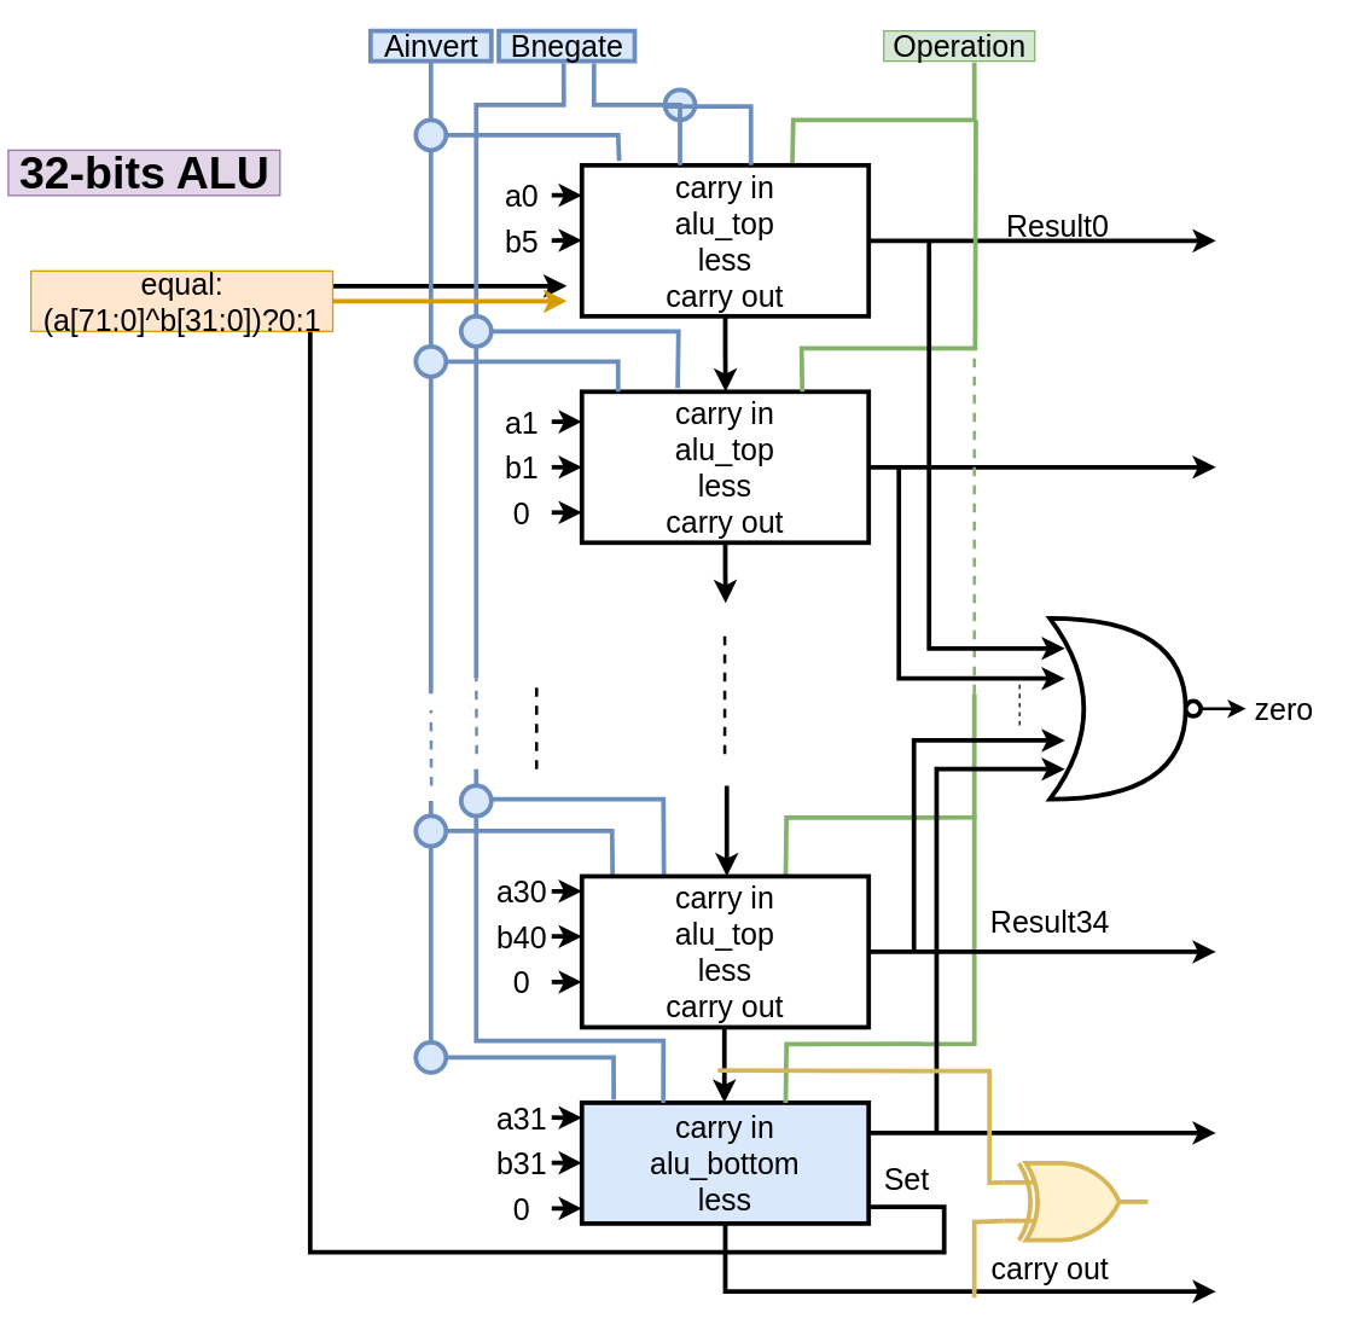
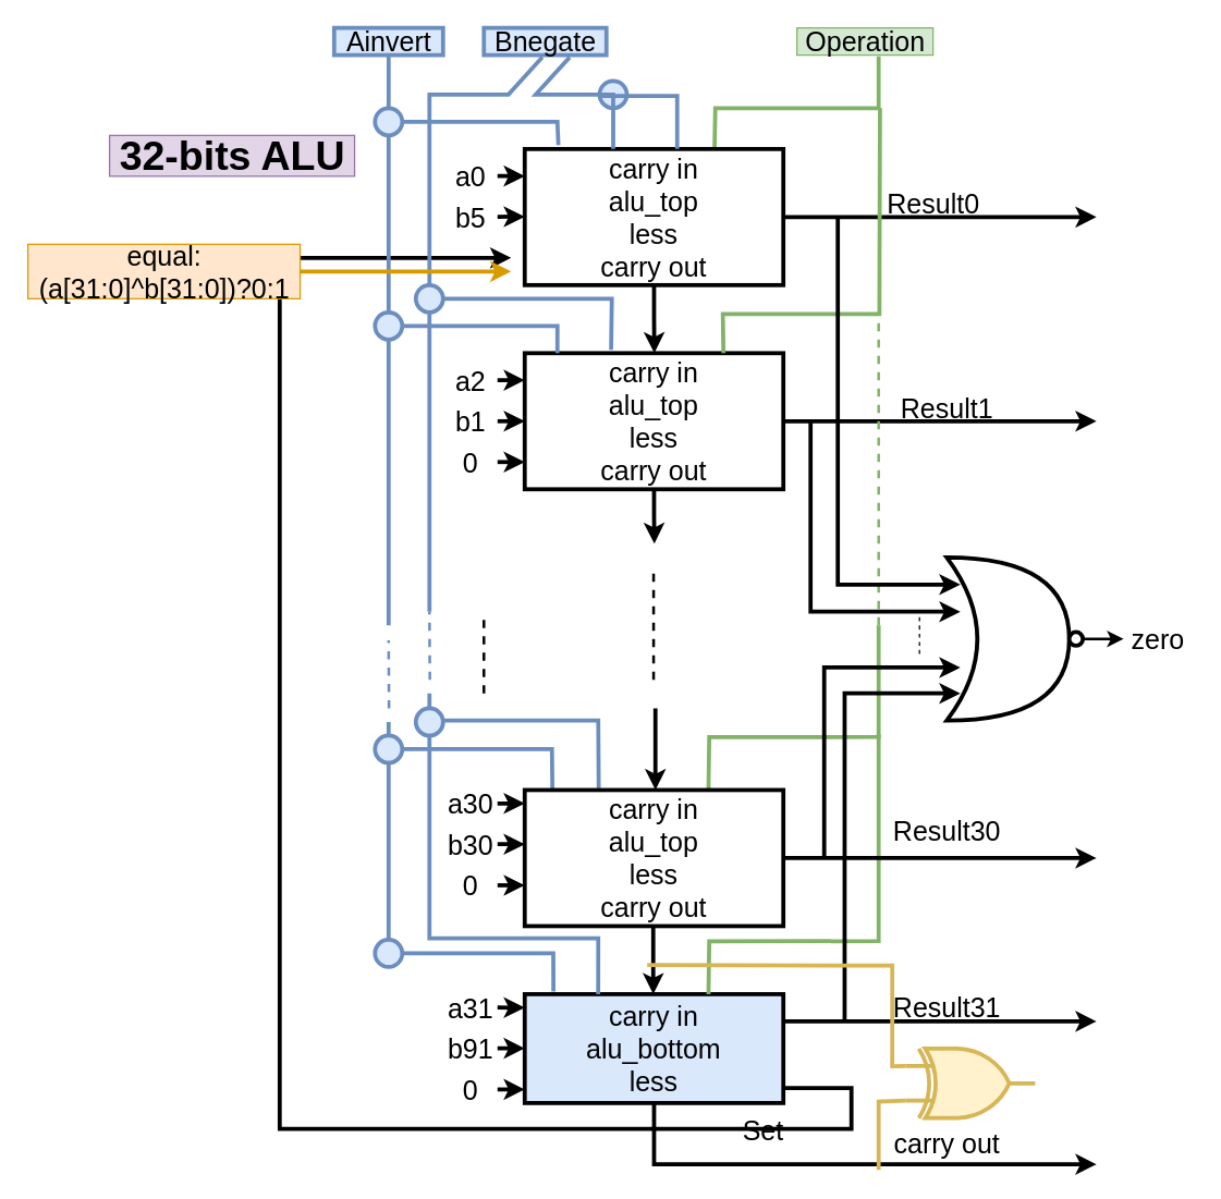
- <mxCell id="18" value="&lt;font style=&quot;font-size: 20px&quot;&gt;Bnegate&lt;/font&gt;" style="text;html=1;align=center;verticalAlign=middle;resizable=0;points=[];autosize=1;fillColor=#dae8fc;strokeColor=#6c8ebf;strokeWidth=3;" vertex="1" parent="1"><mxGeometry x="330" y="20" width="90" height="20" as="geometry" /></mxCell>
+ <mxCell id="18" value="&lt;font style=&quot;font-size: 20px&quot;&gt;Bnegate&lt;/font&gt;" style="text;html=1;align=center;verticalAlign=middle;resizable=0;points=[];autosize=1;fillColor=#dae8fc;strokeColor=#6c8ebf;strokeWidth=3;" vertex="1" parent="1"><mxGeometry x="355" y="20" width="90" height="20" as="geometry" /></mxCell>
- <mxCell id="93" value="&lt;font style=&quot;font-size: 30px&quot;&gt;&lt;b&gt;32-bits ALU&lt;/b&gt;&lt;/font&gt;" style="text;html=1;align=center;verticalAlign=middle;resizable=0;points=[];autosize=1;fillColor=#e1d5e7;strokeColor=#9673a6;" vertex="1" parent="1"><mxGeometry x="5" y="99" width="180" height="30" as="geometry" /></mxCell>
+ <mxCell id="93" value="&lt;font style=&quot;font-size: 30px&quot;&gt;&lt;b&gt;32-bits ALU&lt;/b&gt;&lt;/font&gt;" style="text;html=1;align=center;verticalAlign=middle;resizable=0;points=[];autosize=1;fillColor=#e1d5e7;strokeColor=#9673a6;" vertex="1" parent="1"><mxGeometry x="80" y="99" width="180" height="30" as="geometry" /></mxCell>
- <mxCell id="76" value="&lt;font style=&quot;font-size: 20px&quot;&gt;Result0&lt;/font&gt;" style="text;html=1;align=center;verticalAlign=middle;resizable=0;points=[];autosize=1;" vertex="1" parent="1"><mxGeometry x="660" y="139" width="80" height="20" as="geometry" /></mxCell>
+ <mxCell id="76" value="&lt;font style=&quot;font-size: 20px&quot;&gt;Result0&lt;/font&gt;" style="text;html=1;align=center;verticalAlign=middle;resizable=0;points=[];autosize=1;" vertex="1" parent="1"><mxGeometry x="645" y="139" width="80" height="20" as="geometry" /></mxCell>
- <mxCell id="95" value="&lt;font style=&quot;font-size: 20px&quot;&gt;equal:&lt;br&gt;(a[71:0]^b[31:0])?0:1&lt;br&gt;&lt;/font&gt;" style="text;html=1;align=center;verticalAlign=middle;resizable=0;points=[];autosize=1;fillColor=#ffe6cc;strokeColor=#d79b00;" vertex="1" parent="1"><mxGeometry x="20" y="179" width="200" height="40" as="geometry" /></mxCell>
+ <mxCell id="95" value="&lt;font style=&quot;font-size: 20px&quot;&gt;equal:&lt;br&gt;(a[31:0]^b[31:0])?0:1&lt;br&gt;&lt;/font&gt;" style="text;html=1;align=center;verticalAlign=middle;resizable=0;points=[];autosize=1;fillColor=#ffe6cc;strokeColor=#d79b00;" vertex="1" parent="1"><mxGeometry x="20" y="179" width="200" height="40" as="geometry" /></mxCell>
- <mxCell id="45" value="&lt;font style=&quot;font-size: 20px&quot;&gt;a1&lt;/font&gt;" style="text;html=1;align=center;verticalAlign=middle;resizable=0;points=[];autosize=1;" vertex="1" parent="1"><mxGeometry x="325" y="269" width="40" height="20" as="geometry" /></mxCell>
+ <mxCell id="45" value="&lt;font style=&quot;font-size: 20px&quot;&gt;a2&lt;/font&gt;" style="text;html=1;align=center;verticalAlign=middle;resizable=0;points=[];autosize=1;" vertex="1" parent="1"><mxGeometry x="325" y="269" width="40" height="20" as="geometry" /></mxCell>
+ <mxCell id="77" value="&lt;font style=&quot;font-size: 20px&quot;&gt;Result1&lt;/font&gt;" style="text;html=1;align=center;verticalAlign=middle;resizable=0;points=[];autosize=1;" vertex="1" parent="1"><mxGeometry x="655" y="289" width="80" height="20" as="geometry" /></mxCell>
- <mxCell id="78" value="&lt;font style=&quot;font-size: 20px&quot;&gt;Result34&lt;/font&gt;" style="text;html=1;align=center;verticalAlign=middle;resizable=0;points=[];autosize=1;" vertex="1" parent="1"><mxGeometry x="650" y="600" width="90" height="20" as="geometry" /></mxCell>
+ <mxCell id="78" value="&lt;font style=&quot;font-size: 20px&quot;&gt;Result30&lt;/font&gt;" style="text;html=1;align=center;verticalAlign=middle;resizable=0;points=[];autosize=1;" vertex="1" parent="1"><mxGeometry x="650" y="600" width="90" height="20" as="geometry" /></mxCell>
- <mxCell id="53" value="&lt;font style=&quot;font-size: 20px&quot;&gt;b40&lt;/font&gt;" style="text;html=1;align=center;verticalAlign=middle;resizable=0;points=[];autosize=1;" vertex="1" parent="1"><mxGeometry x="320" y="610" width="50" height="20" as="geometry" /></mxCell>
+ <mxCell id="53" value="&lt;font style=&quot;font-size: 20px&quot;&gt;b30&lt;/font&gt;" style="text;html=1;align=center;verticalAlign=middle;resizable=0;points=[];autosize=1;" vertex="1" parent="1"><mxGeometry x="320" y="610" width="50" height="20" as="geometry" /></mxCell>
+ <mxCell id="79" value="&lt;font style=&quot;font-size: 20px&quot;&gt;Result31&lt;/font&gt;" style="text;html=1;align=center;verticalAlign=middle;resizable=0;points=[];autosize=1;" vertex="1" parent="1"><mxGeometry x="650" y="729" width="90" height="20" as="geometry" /></mxCell>
- <mxCell id="59" value="&lt;font style=&quot;font-size: 20px&quot;&gt;b31&lt;/font&gt;" style="text;html=1;align=center;verticalAlign=middle;resizable=0;points=[];autosize=1;" vertex="1" parent="1"><mxGeometry x="320" y="760" width="50" height="20" as="geometry" /></mxCell>
+ <mxCell id="59" value="&lt;font style=&quot;font-size: 20px&quot;&gt;b91&lt;/font&gt;" style="text;html=1;align=center;verticalAlign=middle;resizable=0;points=[];autosize=1;" vertex="1" parent="1"><mxGeometry x="320" y="760" width="50" height="20" as="geometry" /></mxCell>
- <mxCell id="71" value="&lt;font style=&quot;font-size: 20px&quot;&gt;Set&lt;/font&gt;" style="text;html=1;align=center;verticalAlign=middle;resizable=0;points=[];autosize=1;" vertex="1" parent="1"><mxGeometry x="575" y="770" width="50" height="20" as="geometry" /></mxCell>
+ <mxCell id="71" value="&lt;font style=&quot;font-size: 20px&quot;&gt;Set&lt;/font&gt;" style="text;html=1;align=center;verticalAlign=middle;resizable=0;points=[];autosize=1;" vertex="1" parent="1"><mxGeometry x="535" y="820" width="50" height="20" as="geometry" /></mxCell>
